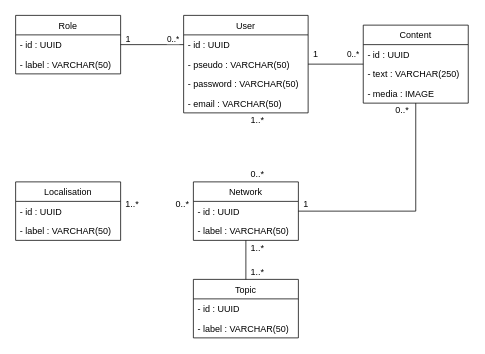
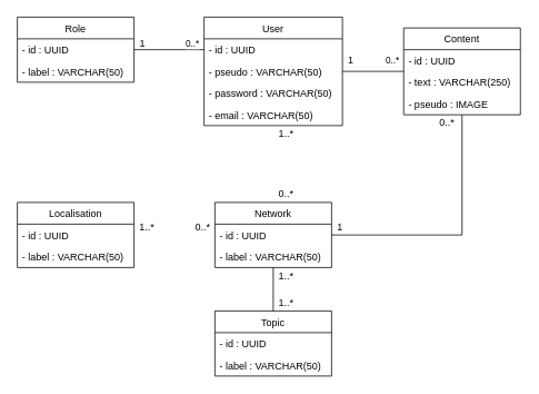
- <mxCell id="17" value="- media : IMAGE" style="text;strokeColor=none;fillColor=none;align=left;verticalAlign=top;spacingLeft=4;spacingRight=4;overflow=hidden;rotatable=0;points=[[0,0.5],[1,0.5]];portConstraint=eastwest;" parent="14" vertex="1"><mxGeometry y="78" width="140" height="26" as="geometry" /></mxCell>
+ <mxCell id="17" value="- pseudo : IMAGE" style="text;strokeColor=none;fillColor=none;align=left;verticalAlign=top;spacingLeft=4;spacingRight=4;overflow=hidden;rotatable=0;points=[[0,0.5],[1,0.5]];portConstraint=eastwest;" parent="14" vertex="1"><mxGeometry y="78" width="140" height="26" as="geometry" /></mxCell>
